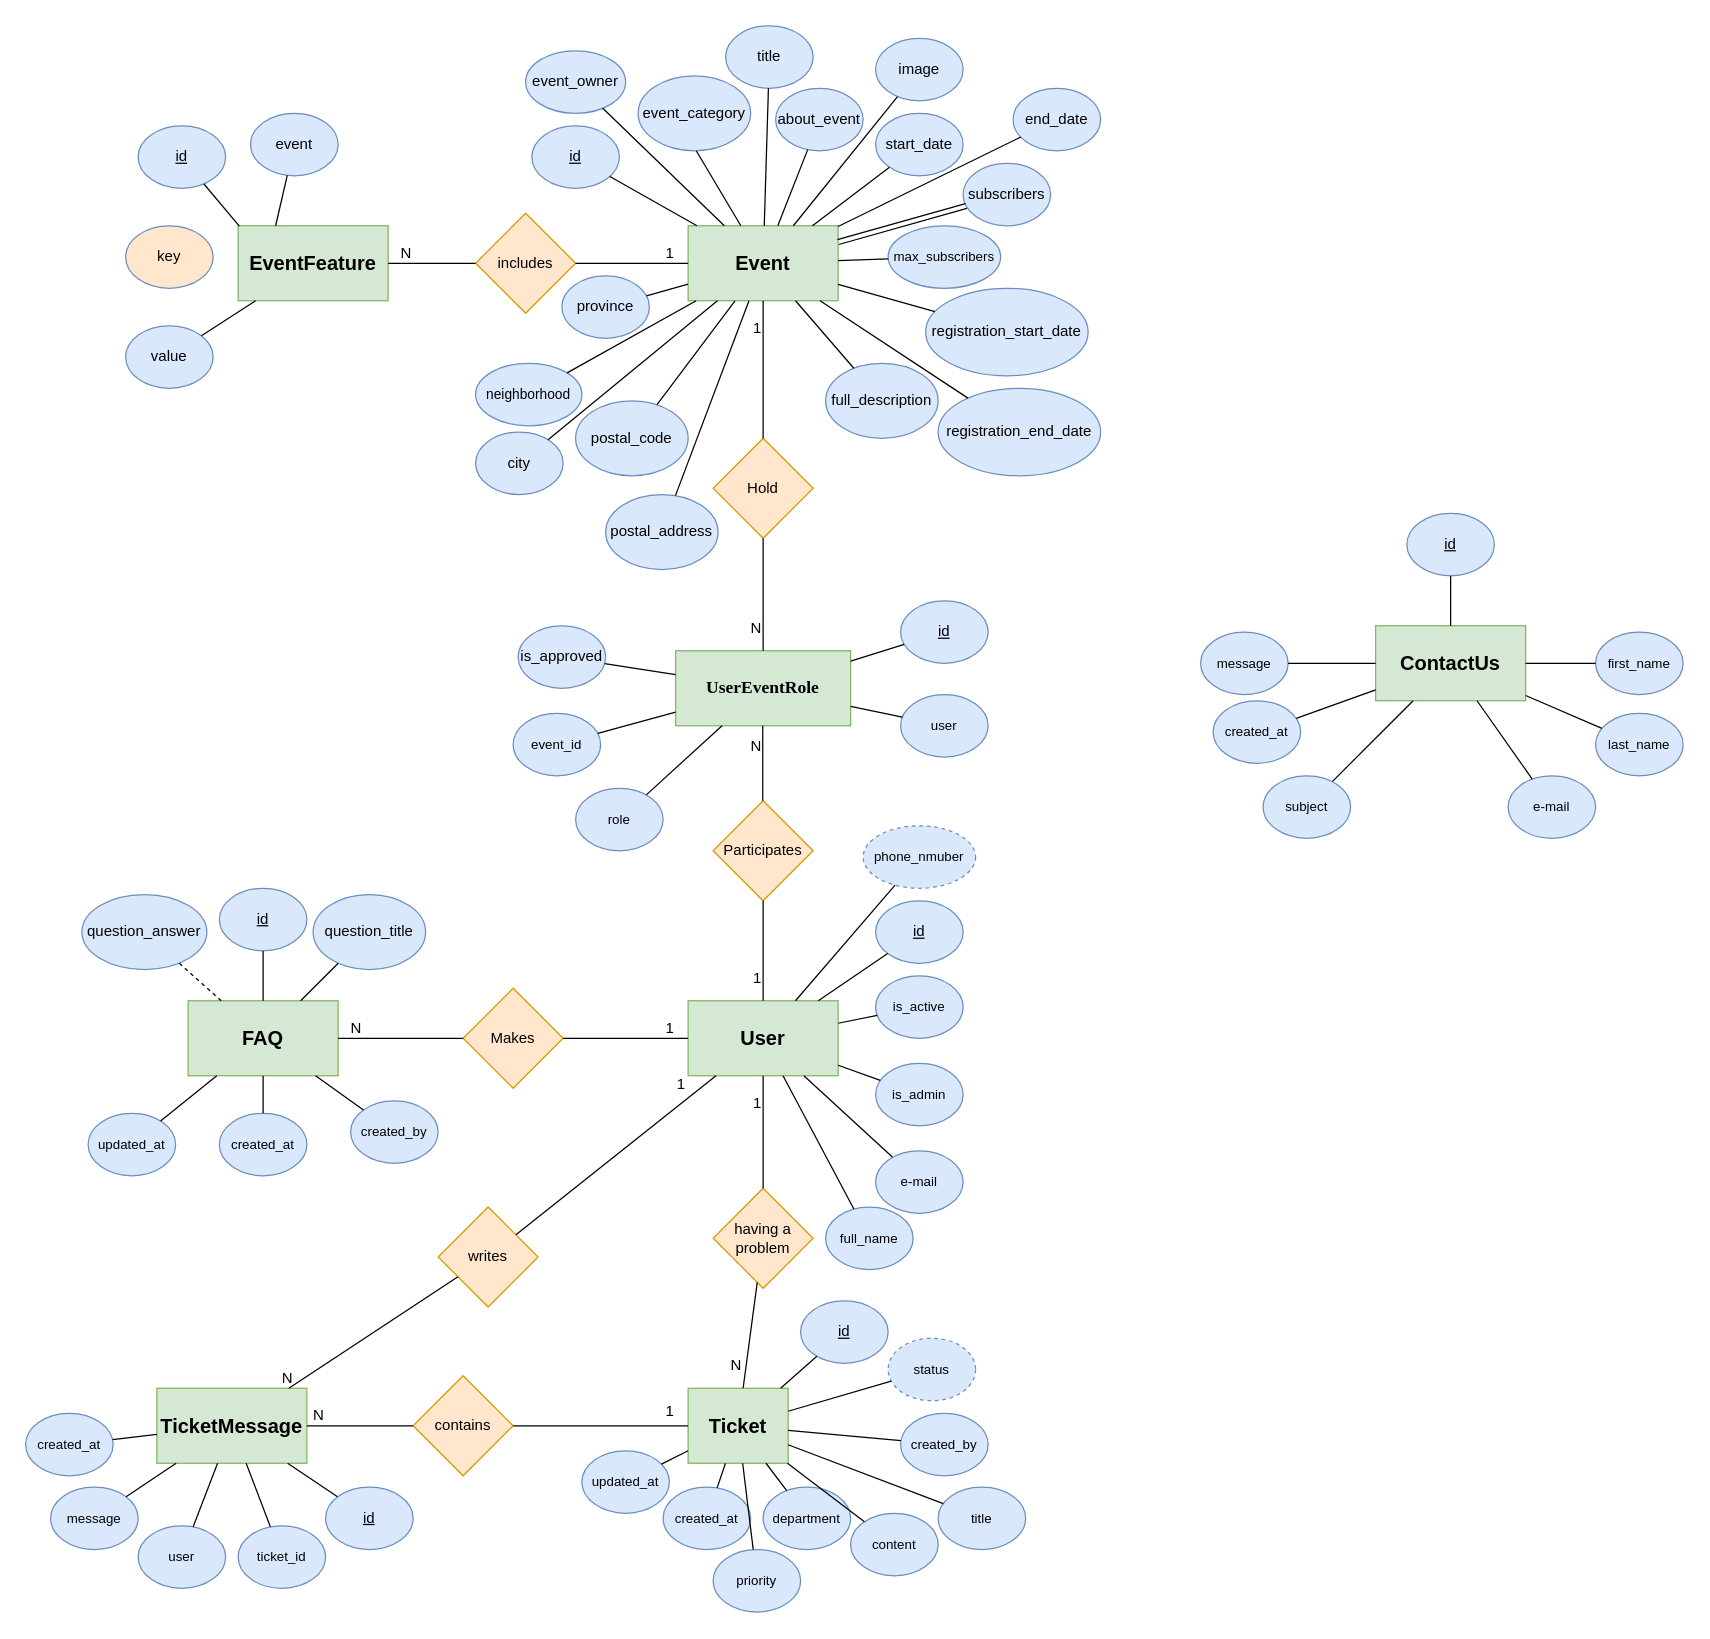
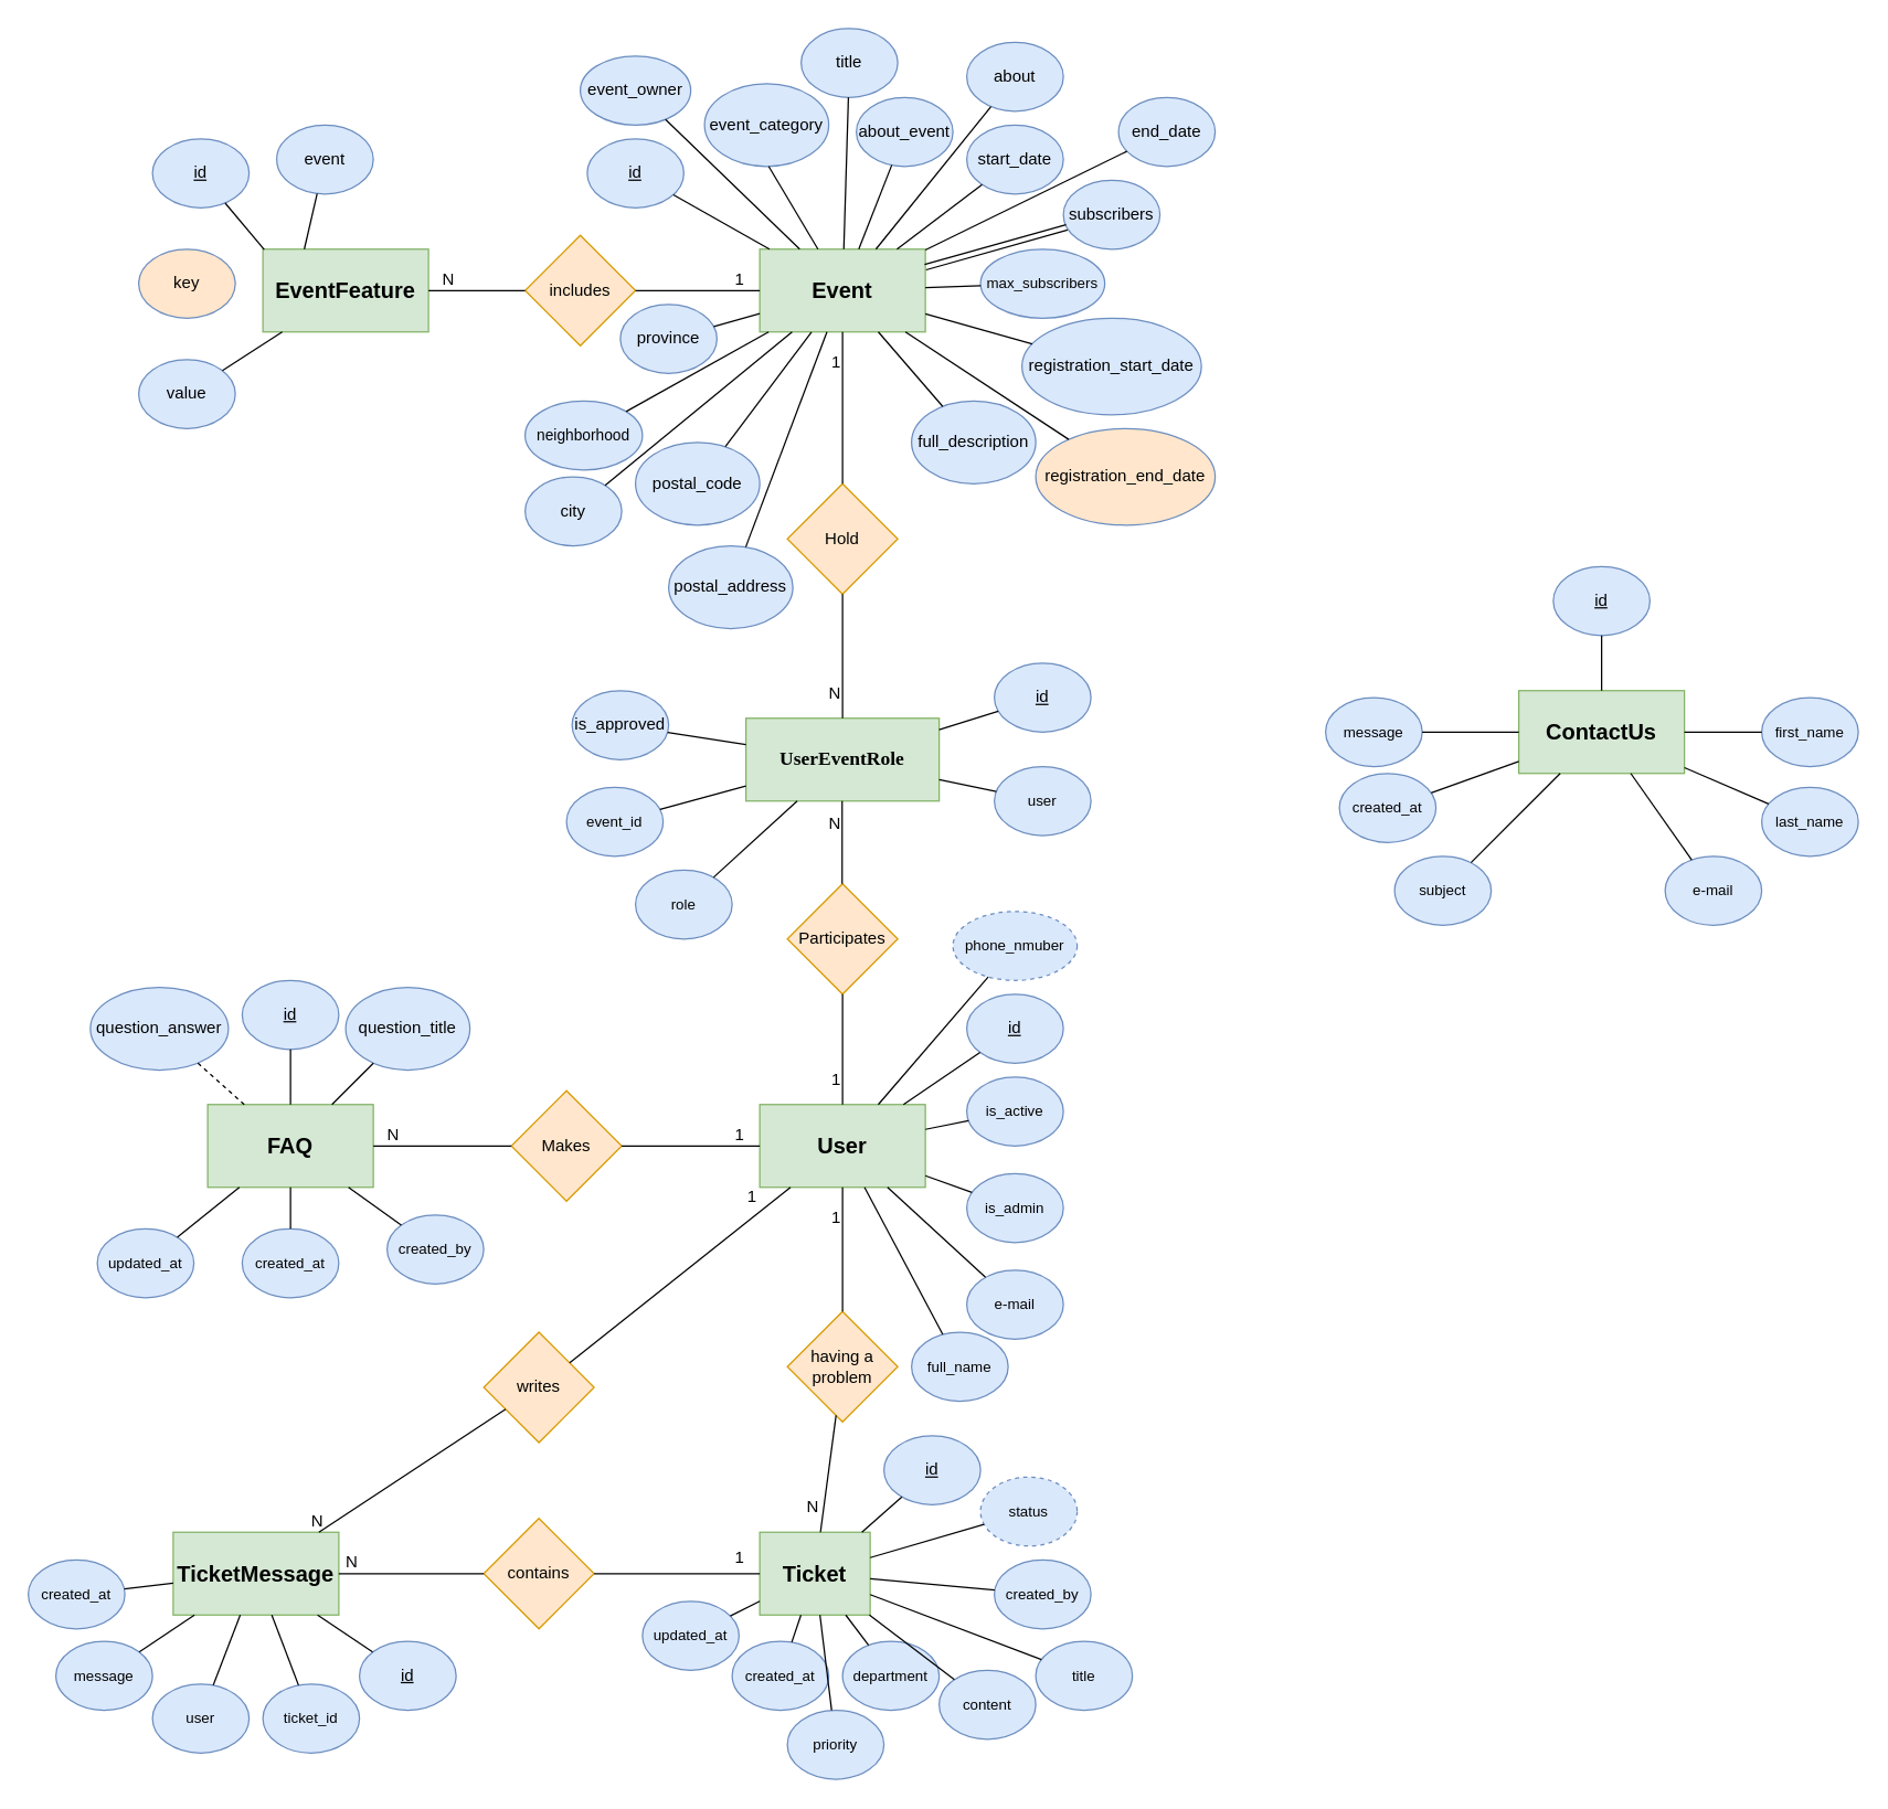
- <mxCell id="21" value="image" style="ellipse;whiteSpace=wrap;html=1;fillColor=#dae8fc;strokeColor=#6c8ebf;" parent="1" vertex="1"><mxGeometry x="700" y="30" width="70" height="50" as="geometry" /></mxCell>
+ <mxCell id="21" value="about" style="ellipse;whiteSpace=wrap;html=1;fillColor=#dae8fc;strokeColor=#6c8ebf;" parent="1" vertex="1"><mxGeometry x="700" y="30" width="70" height="50" as="geometry" /></mxCell>
- <mxCell id="67" value="&lt;span style=&quot;text-align: left;&quot;&gt;registration_end_date&lt;/span&gt;" style="ellipse;whiteSpace=wrap;html=1;fillColor=#dae8fc;strokeColor=#6c8ebf;" parent="1" vertex="1"><mxGeometry x="750" y="310" width="130" height="70" as="geometry" /></mxCell>
+ <mxCell id="67" value="&lt;span style=&quot;text-align: left;&quot;&gt;registration_end_date&lt;/span&gt;" style="ellipse;whiteSpace=wrap;html=1;fillColor=#ffe6cc;strokeColor=#6c8ebf;" parent="1" vertex="1"><mxGeometry x="750" y="310" width="130" height="70" as="geometry" /></mxCell>
- <mxCell id="142" value="contains" style="rhombus;whiteSpace=wrap;html=1;fillColor=#ffe6cc;strokeColor=#d79b00;" parent="1" vertex="1"><mxGeometry x="330" y="1100" width="80" height="80" as="geometry" /></mxCell>
+ <mxCell id="142" value="contains" style="rhombus;whiteSpace=wrap;html=1;fillColor=#ffe6cc;strokeColor=#d79b00;" parent="1" vertex="1"><mxGeometry x="350" y="1100" width="80" height="80" as="geometry" /></mxCell>
